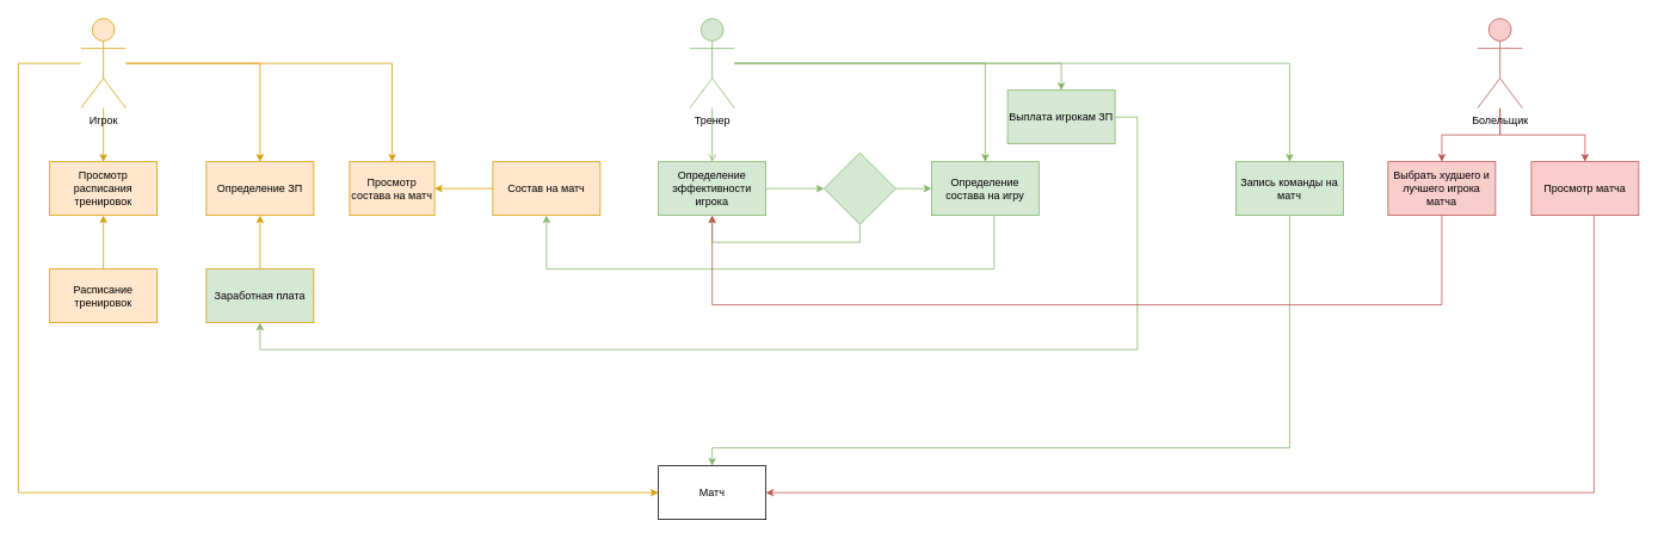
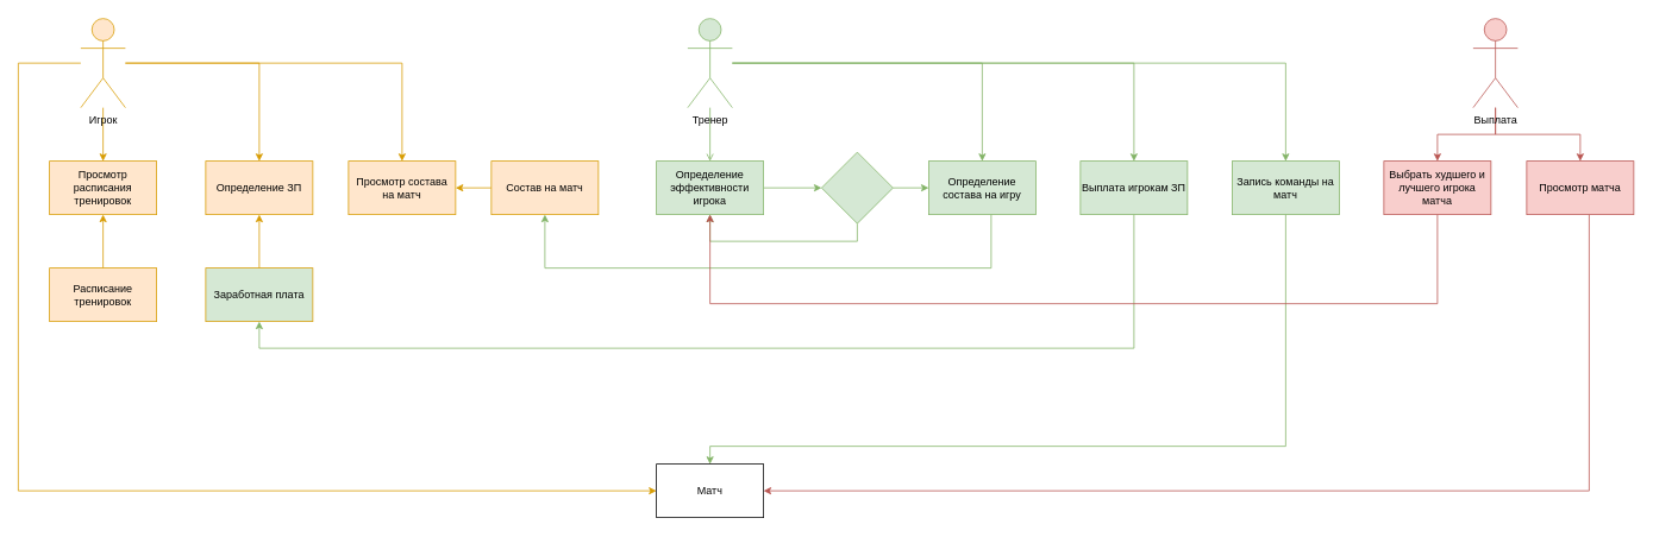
- <mxCell id="29" value="Выплата игрокам ЗП" style="rounded=0;whiteSpace=wrap;html=1;fillColor=#d5e8d4;strokeColor=#82b366;" parent="1" vertex="1"><mxGeometry x="1125" y="100" width="120" height="60" as="geometry" /></mxCell>
+ <mxCell id="29" value="Выплата игрокам ЗП" style="rounded=0;whiteSpace=wrap;html=1;fillColor=#d5e8d4;strokeColor=#82b366;" parent="1" vertex="1"><mxGeometry x="1210" y="180" width="120" height="60" as="geometry" /></mxCell>
- <mxCell id="35" value="Болельщик" style="shape=umlActor;verticalLabelPosition=bottom;verticalAlign=top;html=1;outlineConnect=0;fillColor=#f8cecc;strokeColor=#b85450;" parent="1" vertex="1"><mxGeometry x="1650" y="20" width="50" height="100" as="geometry" /></mxCell>
+ <mxCell id="35" value="Выплата" style="shape=umlActor;verticalLabelPosition=bottom;verticalAlign=top;html=1;outlineConnect=0;fillColor=#f8cecc;strokeColor=#b85450;" parent="1" vertex="1"><mxGeometry x="1650" y="20" width="50" height="100" as="geometry" /></mxCell>
- <mxCell id="13" value="Просмотр состава на матч" style="rounded=0;whiteSpace=wrap;html=1;fillColor=#ffe6cc;strokeColor=#d79b00;" parent="1" vertex="1"><mxGeometry x="390" y="180" width="95" height="60" as="geometry" /></mxCell>
+ <mxCell id="13" value="Просмотр состава на матч" style="rounded=0;whiteSpace=wrap;html=1;fillColor=#ffe6cc;strokeColor=#d79b00;" parent="1" vertex="1"><mxGeometry x="390" y="180" width="120" height="60" as="geometry" /></mxCell>
